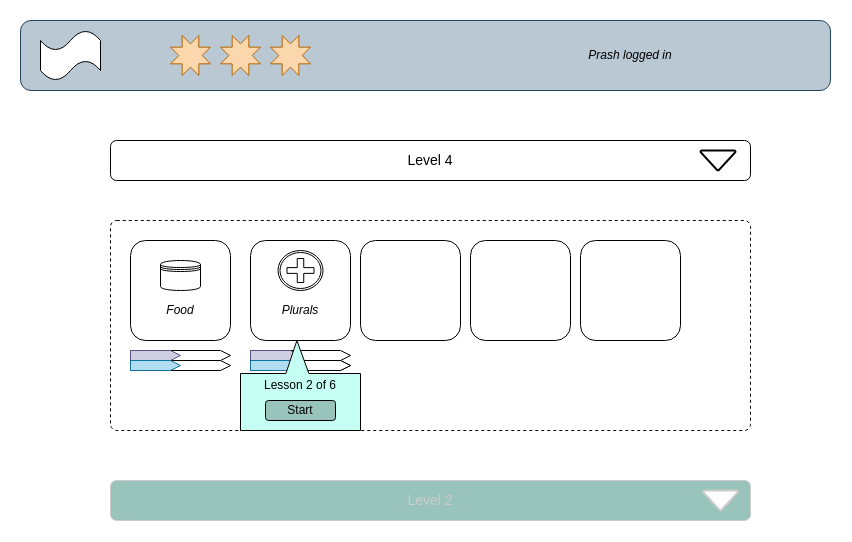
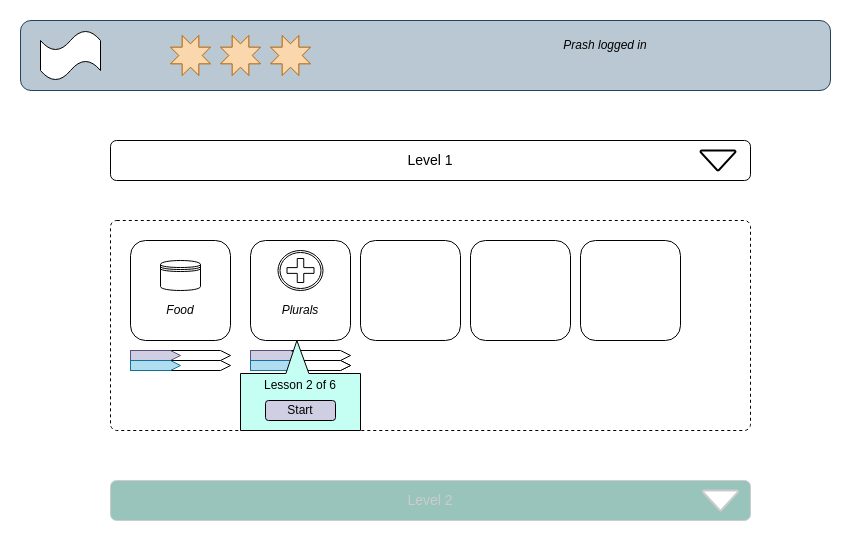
- <mxCell id="40" value="Prash logged in" style="text;html=1;strokeColor=none;fillColor=none;align=center;verticalAlign=middle;whiteSpace=wrap;overflow=hidden;fontStyle=2" vertex="1" parent="34"><mxGeometry x="560" y="25" width="100" height="20" as="geometry" /></mxCell>
+ <mxCell id="40" value="Prash logged in" style="text;html=1;strokeColor=none;fillColor=none;align=center;verticalAlign=middle;whiteSpace=wrap;overflow=hidden;fontStyle=2" vertex="1" parent="34"><mxGeometry x="535" y="15" width="100" height="20" as="geometry" /></mxCell>
- <mxCell id="2" value="&lt;font style=&quot;font-size: 14px&quot;&gt;Level 4&lt;/font&gt;" style="rounded=1;whiteSpace=wrap;html=1;" vertex="1" parent="1"><mxGeometry x="110" y="140" width="640" height="40" as="geometry" /></mxCell>
+ <mxCell id="2" value="&lt;font style=&quot;font-size: 14px&quot;&gt;Level 1&lt;/font&gt;" style="rounded=1;whiteSpace=wrap;html=1;" vertex="1" parent="1"><mxGeometry x="110" y="140" width="640" height="40" as="geometry" /></mxCell>
- <mxCell id="33" value="Start" style="rounded=1;whiteSpace=wrap;html=1;strokeColor=#000000;fillColor=#98C4BC;" vertex="1" parent="1"><mxGeometry x="265" y="400" width="70" height="20" as="geometry" /></mxCell>
+ <mxCell id="33" value="Start" style="rounded=1;whiteSpace=wrap;html=1;strokeColor=#000000;fillColor=#d0cee2;" vertex="1" parent="1"><mxGeometry x="265" y="400" width="70" height="20" as="geometry" /></mxCell>
